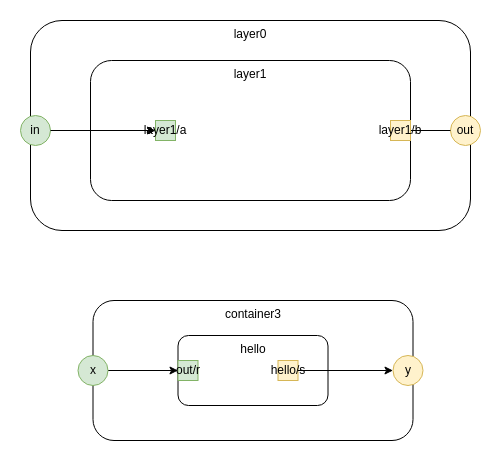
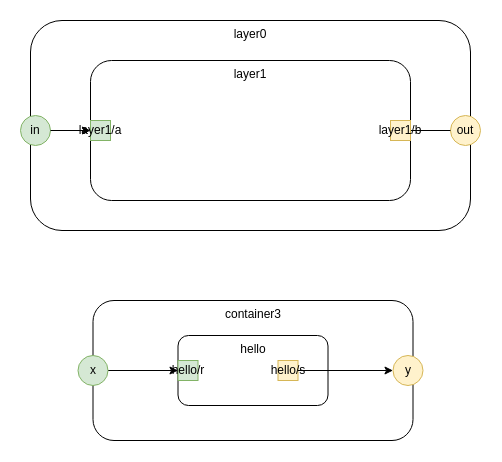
- <mxCell id="7" value="layer1/a" style="rounded=0;whiteSpace=wrap;html=1;fillColor=#d5e8d4;align=center;strokeColor=#82b366;" parent="1" vertex="1"><mxGeometry x="155" y="120" width="20" height="20" as="geometry" /></mxCell>
+ <mxCell id="7" value="layer1/a" style="rounded=0;whiteSpace=wrap;html=1;fillColor=#d5e8d4;align=center;strokeColor=#82b366;" parent="1" vertex="1"><mxGeometry x="90" y="120" width="20" height="20" as="geometry" /></mxCell>
- <mxCell id="13" value="out/r" style="rounded=0;whiteSpace=wrap;html=1;fillColor=#d5e8d4;align=center;strokeColor=#82b366;" parent="1" vertex="1"><mxGeometry x="177.5" y="360" width="20" height="20" as="geometry" /></mxCell>
+ <mxCell id="13" value="hello/r" style="rounded=0;whiteSpace=wrap;html=1;fillColor=#d5e8d4;align=center;strokeColor=#82b366;" parent="1" vertex="1"><mxGeometry x="177.5" y="360" width="20" height="20" as="geometry" /></mxCell>
